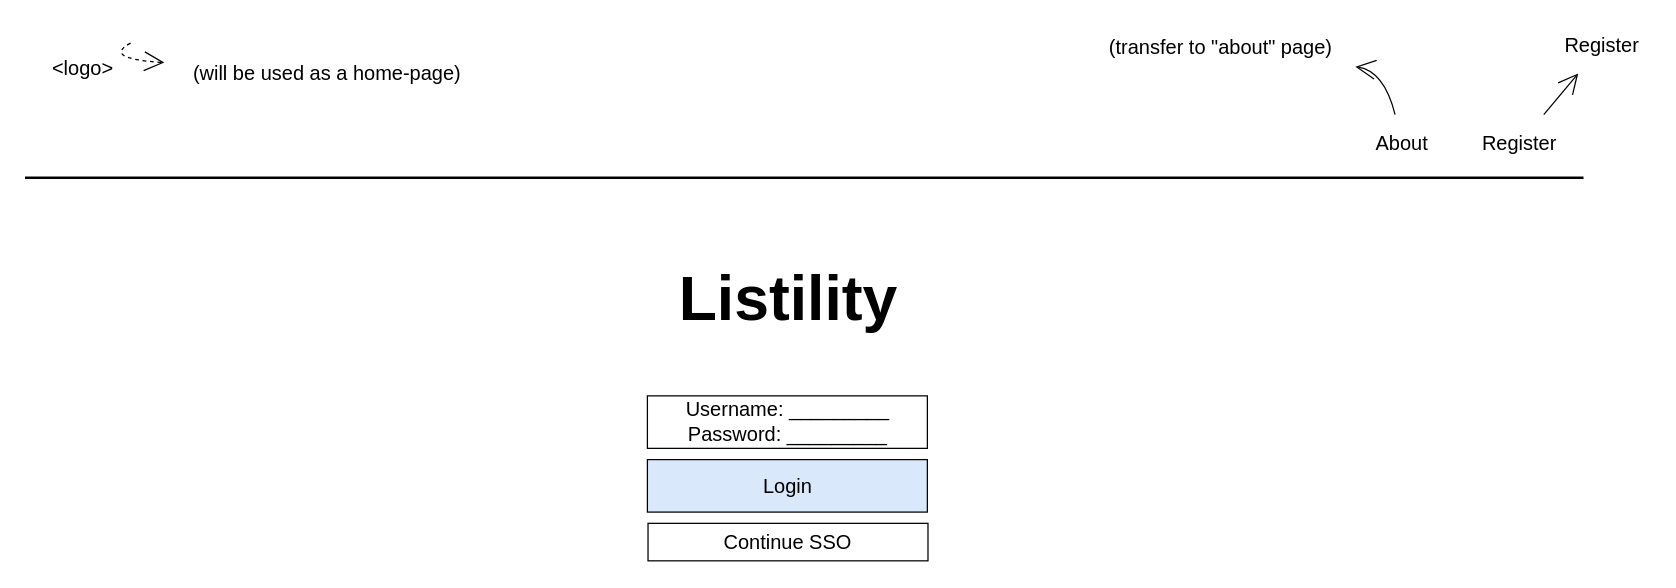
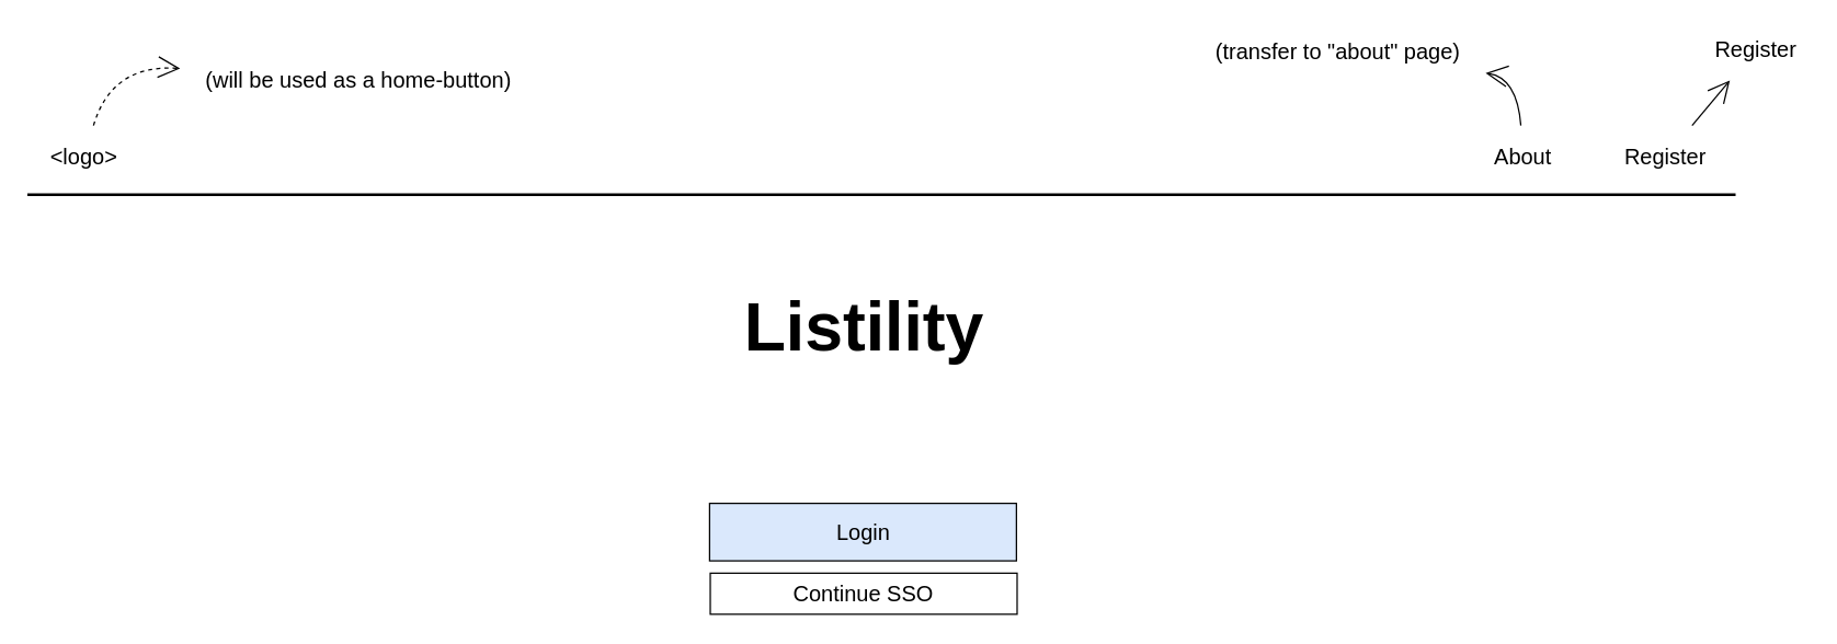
- <mxCell id="8" value="&amp;lt;logo&amp;gt;" style="text;strokeColor=none;fillColor=none;html=1;align=center;verticalAlign=middle;whiteSpace=wrap;rounded=0;sketch=0;hachureGap=4;fontSize=16;" parent="1" vertex="1"><mxGeometry x="36" y="39" width="60" height="30" as="geometry" /></mxCell>
+ <mxCell id="8" value="&amp;lt;logo&amp;gt;" style="text;strokeColor=none;fillColor=none;html=1;align=center;verticalAlign=middle;whiteSpace=wrap;rounded=0;sketch=0;hachureGap=4;fontSize=16;" parent="1" vertex="1"><mxGeometry x="31" y="99" width="60" height="30" as="geometry" /></mxCell>
- <mxCell id="11" value="(will be used as a home-page)" style="text;strokeColor=none;fillColor=none;html=1;align=center;verticalAlign=middle;whiteSpace=wrap;rounded=0;sketch=0;hachureGap=4;fontSize=16;" parent="1" vertex="1"><mxGeometry x="139" y="43" width="245" height="30" as="geometry" /></mxCell>
+ <mxCell id="11" value="(will be used as a home-button)" style="text;strokeColor=none;fillColor=none;html=1;align=center;verticalAlign=middle;whiteSpace=wrap;rounded=0;sketch=0;hachureGap=4;fontSize=16;" parent="1" vertex="1"><mxGeometry x="139" y="43" width="245" height="30" as="geometry" /></mxCell>
- <mxCell id="13" value="About" style="text;strokeColor=none;fillColor=none;html=1;align=center;verticalAlign=middle;whiteSpace=wrap;rounded=0;sketch=0;hachureGap=4;fontSize=16;" parent="1" vertex="1"><mxGeometry x="1084" y="99" width="75" height="30" as="geometry" /></mxCell>
+ <mxCell id="13" value="About" style="text;strokeColor=none;fillColor=none;html=1;align=center;verticalAlign=middle;whiteSpace=wrap;rounded=0;sketch=0;hachureGap=4;fontSize=16;" parent="1" vertex="1"><mxGeometry x="1074" y="99" width="75" height="30" as="geometry" /></mxCell>
- <mxCell id="2" value="Username: _________&lt;br&gt;Password: _________&lt;br&gt;" style="rounded=0;whiteSpace=wrap;html=1;sketch=0;hachureGap=4;fontSize=16;" parent="1" vertex="1"><mxGeometry x="517.5" y="316" width="224" height="42" as="geometry" /></mxCell>
